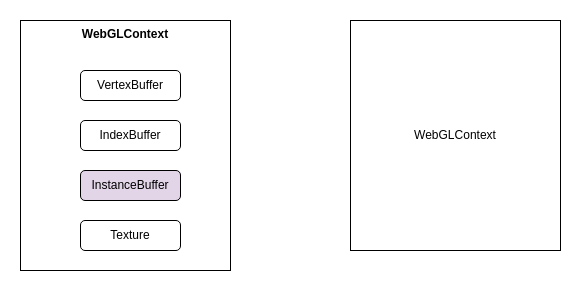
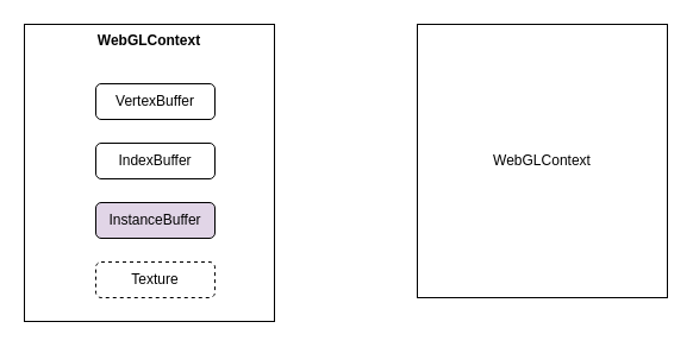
- <mxCell id="7" value="Texture" style="rounded=1;whiteSpace=wrap;html=1;" vertex="1" parent="1"><mxGeometry x="80" y="220" width="100" height="30" as="geometry" /></mxCell>
+ <mxCell id="7" value="Texture" style="rounded=1;whiteSpace=wrap;html=1;dashed=1;" vertex="1" parent="1"><mxGeometry x="80" y="220" width="100" height="30" as="geometry" /></mxCell>
